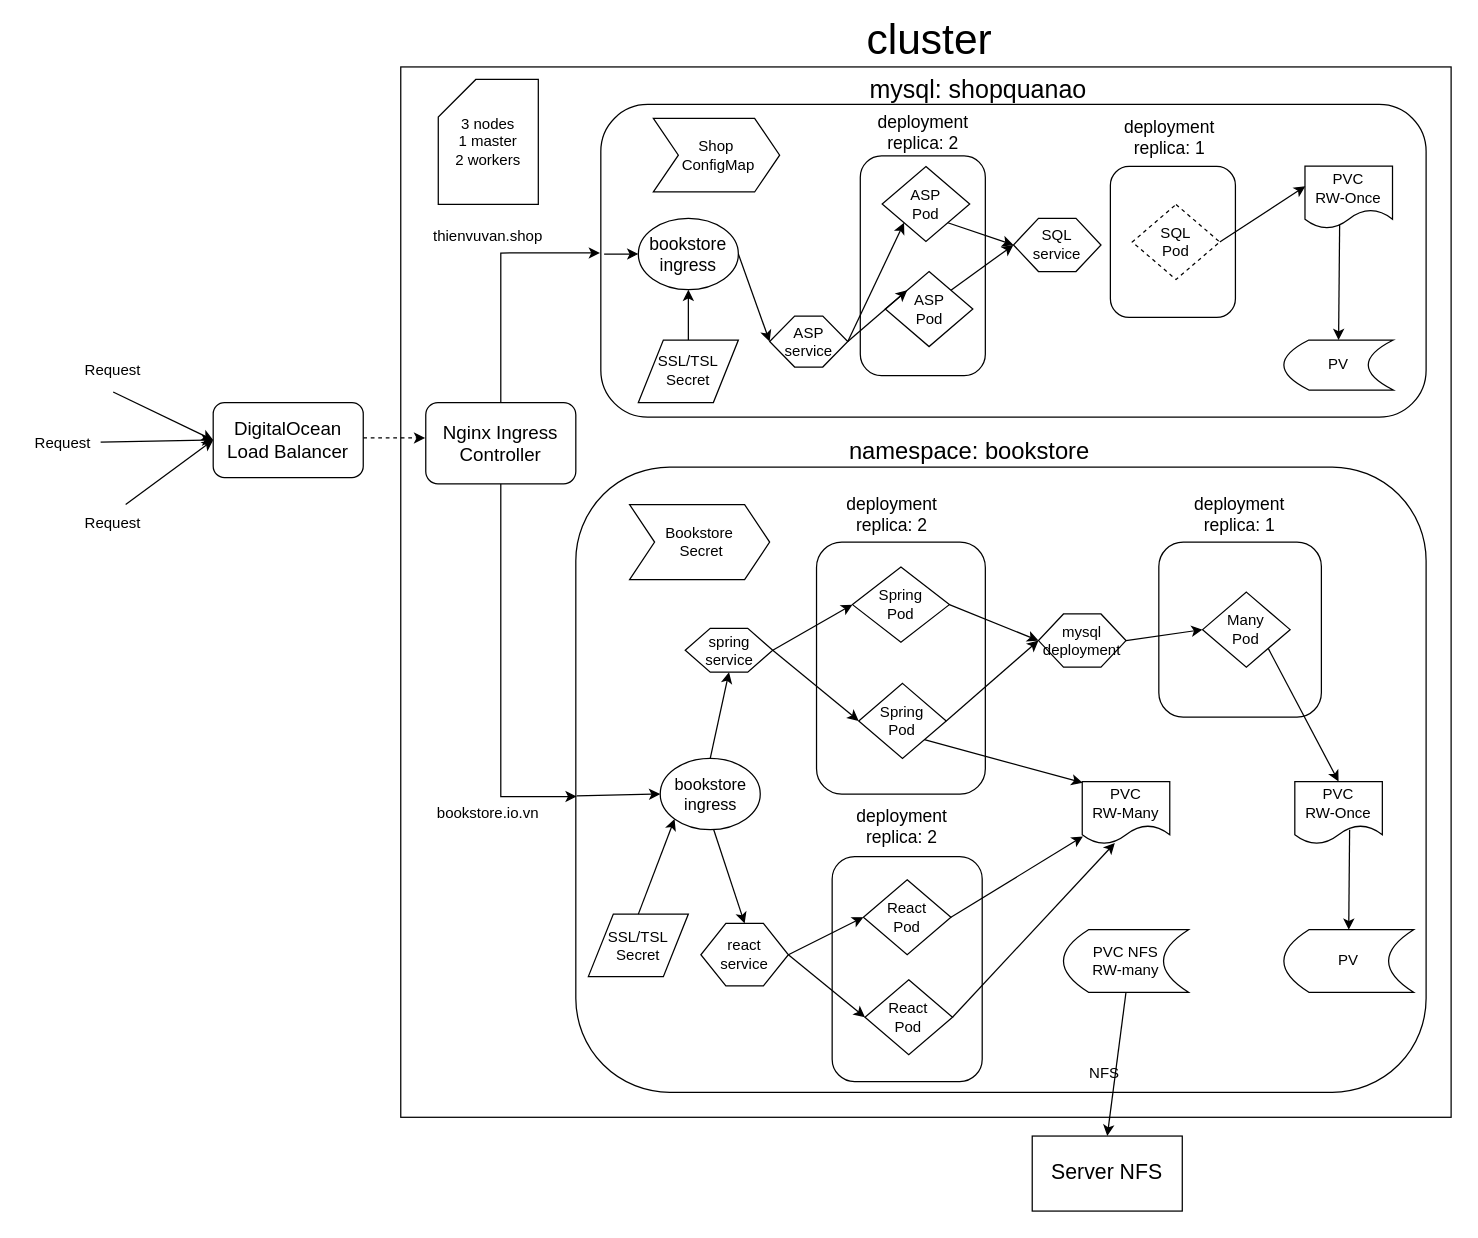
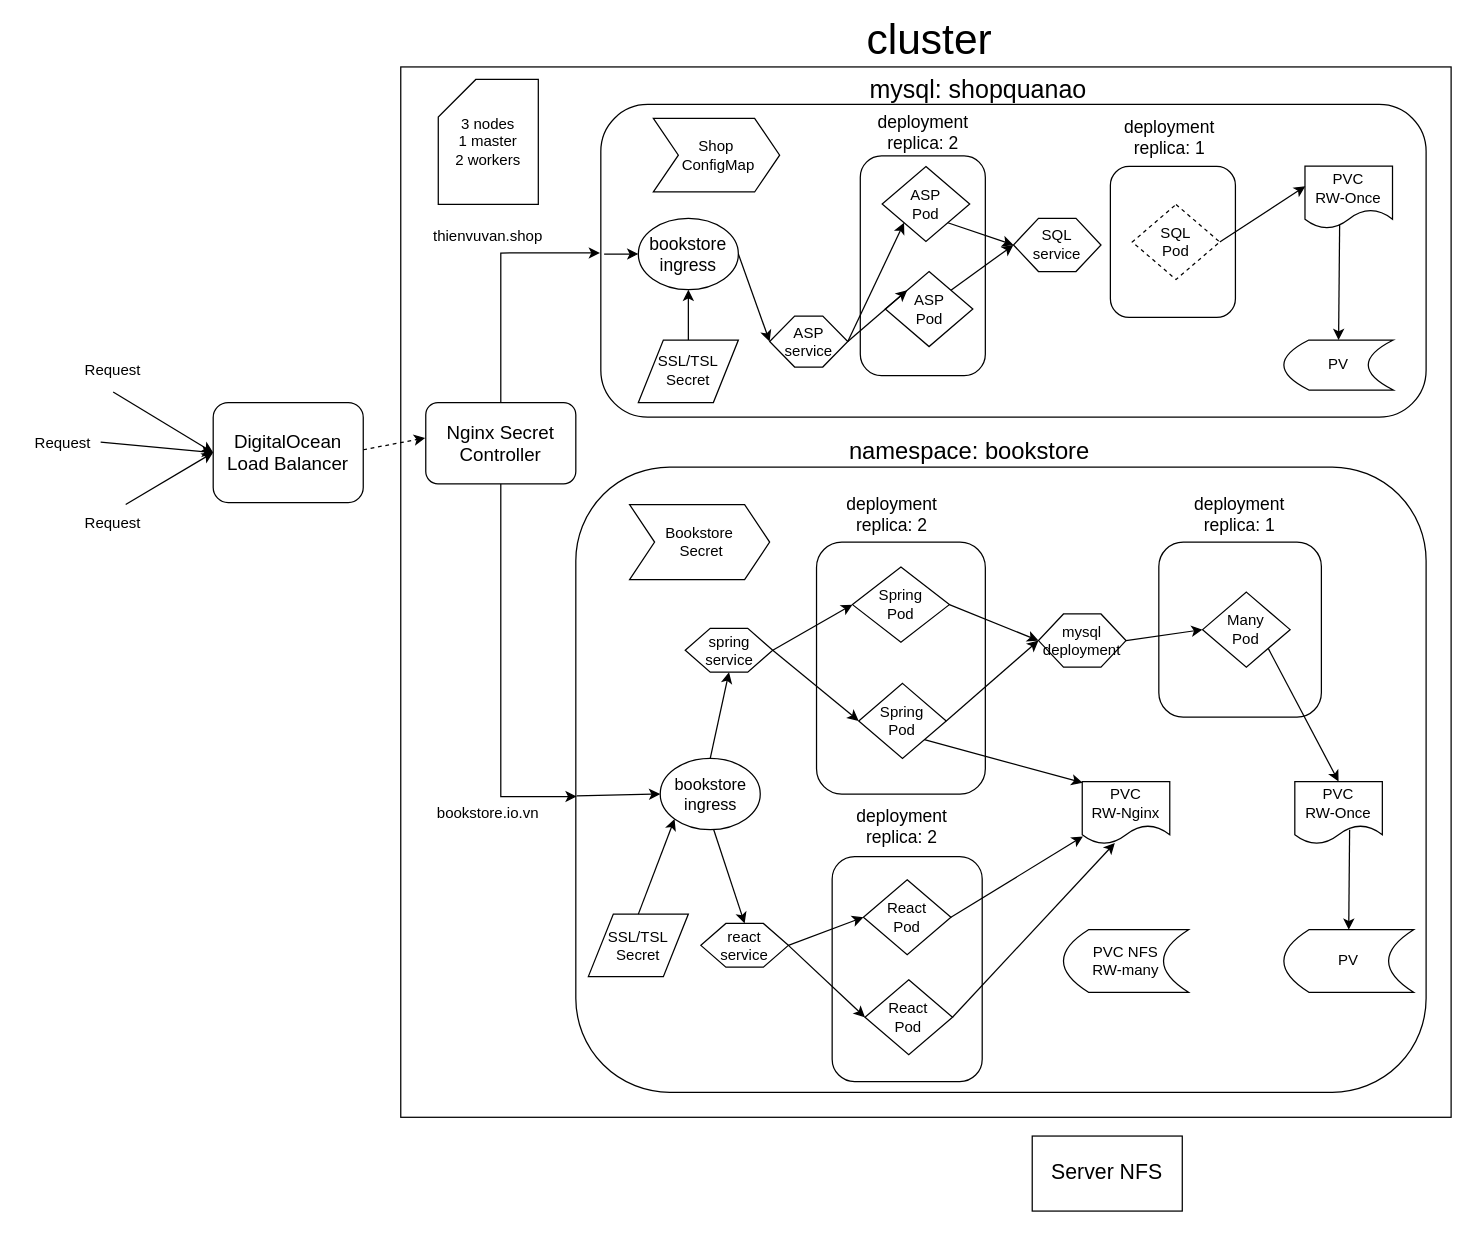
- <mxCell id="8" value="&lt;font style=&quot;font-size: 15px;&quot;&gt;DigitalOcean&lt;br&gt;Load Balancer&lt;/font&gt;" style="rounded=1;whiteSpace=wrap;html=1;" parent="1" vertex="1"><mxGeometry x="170" y="321.38" width="120" height="60" as="geometry" /></mxCell>
+ <mxCell id="8" value="&lt;font style=&quot;font-size: 15px;&quot;&gt;DigitalOcean&lt;br&gt;Load Balancer&lt;/font&gt;" style="rounded=1;whiteSpace=wrap;html=1;" parent="1" vertex="1"><mxGeometry x="170" y="321.38" width="120" height="80" as="geometry" /></mxCell>
- <mxCell id="10" value="&lt;font style=&quot;font-size: 15px;&quot;&gt;Nginx Ingress&lt;br&gt;Controller&lt;/font&gt;" style="rounded=1;whiteSpace=wrap;html=1;" parent="1" vertex="1"><mxGeometry x="340" y="321.38" width="120" height="65" as="geometry" /></mxCell>
+ <mxCell id="10" value="&lt;font style=&quot;font-size: 15px;&quot;&gt;Nginx Secret&lt;br&gt;Controller&lt;/font&gt;" style="rounded=1;whiteSpace=wrap;html=1;" parent="1" vertex="1"><mxGeometry x="340" y="321.38" width="120" height="65" as="geometry" /></mxCell>
- <mxCell id="44" value="PVC&lt;br&gt;RW-Many" style="shape=document;whiteSpace=wrap;html=1;boundedLbl=1;" parent="1" vertex="1"><mxGeometry x="865" y="624.5" width="70" height="50" as="geometry" /></mxCell>
+ <mxCell id="44" value="PVC&lt;br&gt;RW-Nginx" style="shape=document;whiteSpace=wrap;html=1;boundedLbl=1;" parent="1" vertex="1"><mxGeometry x="865" y="624.5" width="70" height="50" as="geometry" /></mxCell>
- <mxCell id="12" value="react&lt;br&gt;service" style="shape=hexagon;perimeter=hexagonPerimeter2;whiteSpace=wrap;html=1;fixedSize=1;" parent="1" vertex="1"><mxGeometry x="560" y="738" width="70" height="50" as="geometry" /></mxCell>
+ <mxCell id="12" value="react&lt;br&gt;service" style="shape=hexagon;perimeter=hexagonPerimeter2;whiteSpace=wrap;html=1;fixedSize=1;" parent="1" vertex="1"><mxGeometry x="560" y="738" width="70" height="35" as="geometry" /></mxCell>
- <mxCell id="49" value="" style="endArrow=classic;html=1;rounded=0;entryX=0.5;entryY=0;entryDx=0;entryDy=0;exitX=0.5;exitY=1;exitDx=0;exitDy=0;" parent="1" source="39" target="48" edge="1"><mxGeometry width="50" height="50" relative="1" as="geometry"><mxPoint x="730" y="803" as="sourcePoint" /><mxPoint x="780" y="753" as="targetPoint" /></mxGeometry></mxCell>
- <mxCell id="72" value="NFS" style="text;html=1;strokeColor=none;fillColor=none;align=center;verticalAlign=middle;whiteSpace=wrap;rounded=0;" parent="1" vertex="1"><mxGeometry x="852.5" y="843" width="60" height="30" as="geometry" /></mxCell>
